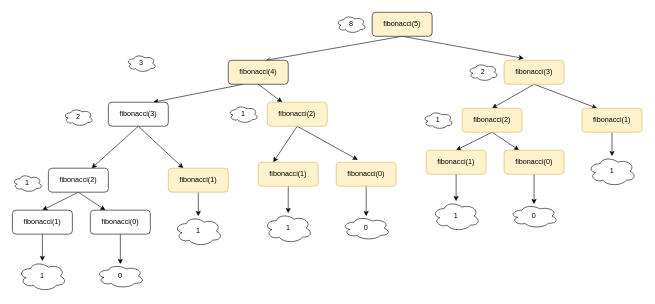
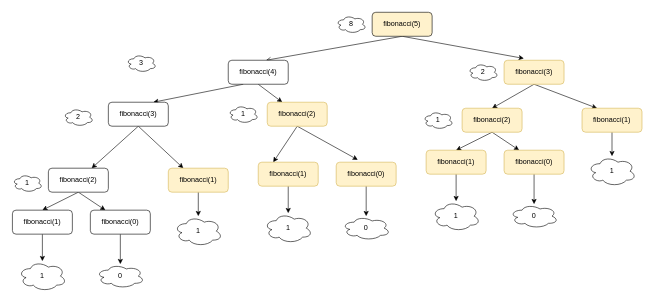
- <mxCell id="7" value="fibonacci(4)" style="rounded=1;whiteSpace=wrap;html=1;fillColor=#fff2cc;" parent="1" vertex="1"><mxGeometry x="380" y="100" width="100" height="40" as="geometry" /></mxCell>
+ <mxCell id="7" value="fibonacci(4)" style="rounded=1;whiteSpace=wrap;html=1;" parent="1" vertex="1"><mxGeometry x="380" y="100" width="100" height="40" as="geometry" /></mxCell>
